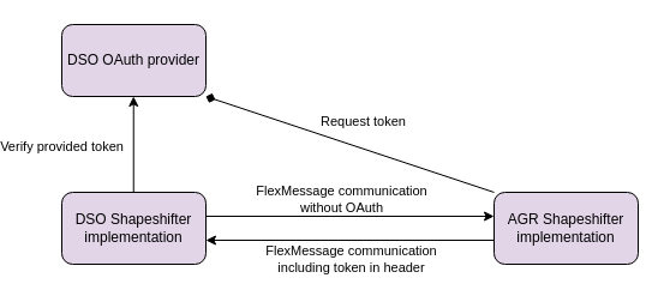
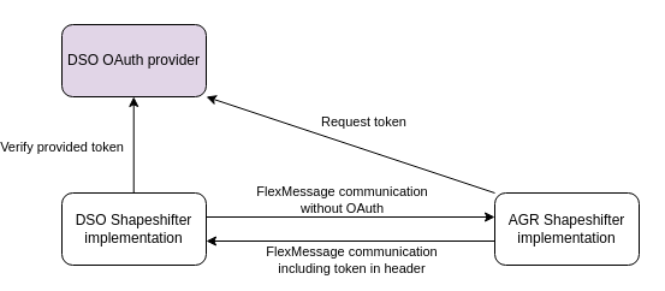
- <mxCell id="7" value="" style="endArrow=diamond;html=1;rounded=0;exitX=0;exitY=0;exitDx=0;exitDy=0;entryX=1;entryY=1;entryDx=0;entryDy=0;" edge="1" parent="1" source="3" target="4"><mxGeometry width="50" height="50" relative="1" as="geometry"><mxPoint x="320" y="140" as="sourcePoint" /><mxPoint x="370" y="90" as="targetPoint" /></mxGeometry></mxCell>
+ <mxCell id="7" value="" style="endArrow=classic;html=1;rounded=0;exitX=0;exitY=0;exitDx=0;exitDy=0;entryX=1;entryY=1;entryDx=0;entryDy=0;" edge="1" parent="1" source="3" target="4"><mxGeometry width="50" height="50" relative="1" as="geometry"><mxPoint x="320" y="140" as="sourcePoint" /><mxPoint x="370" y="90" as="targetPoint" /></mxGeometry></mxCell>
- <mxCell id="2" value="DSO Shapeshifter implementation" style="rounded=1;whiteSpace=wrap;html=1;fillColor=#e1d5e7;" vertex="1" parent="1"><mxGeometry x="20" y="160" width="120" height="60" as="geometry" /></mxCell>
+ <mxCell id="2" value="DSO Shapeshifter implementation" style="rounded=1;whiteSpace=wrap;html=1;" vertex="1" parent="1"><mxGeometry x="20" y="160" width="120" height="60" as="geometry" /></mxCell>
- <mxCell id="3" value="AGR Shapeshifter implementation" style="rounded=1;whiteSpace=wrap;html=1;fillColor=#e1d5e7;" vertex="1" parent="1"><mxGeometry x="380" y="160" width="120" height="60" as="geometry" /></mxCell>
+ <mxCell id="3" value="AGR Shapeshifter implementation" style="rounded=1;whiteSpace=wrap;html=1;" vertex="1" parent="1"><mxGeometry x="380" y="160" width="120" height="60" as="geometry" /></mxCell>
